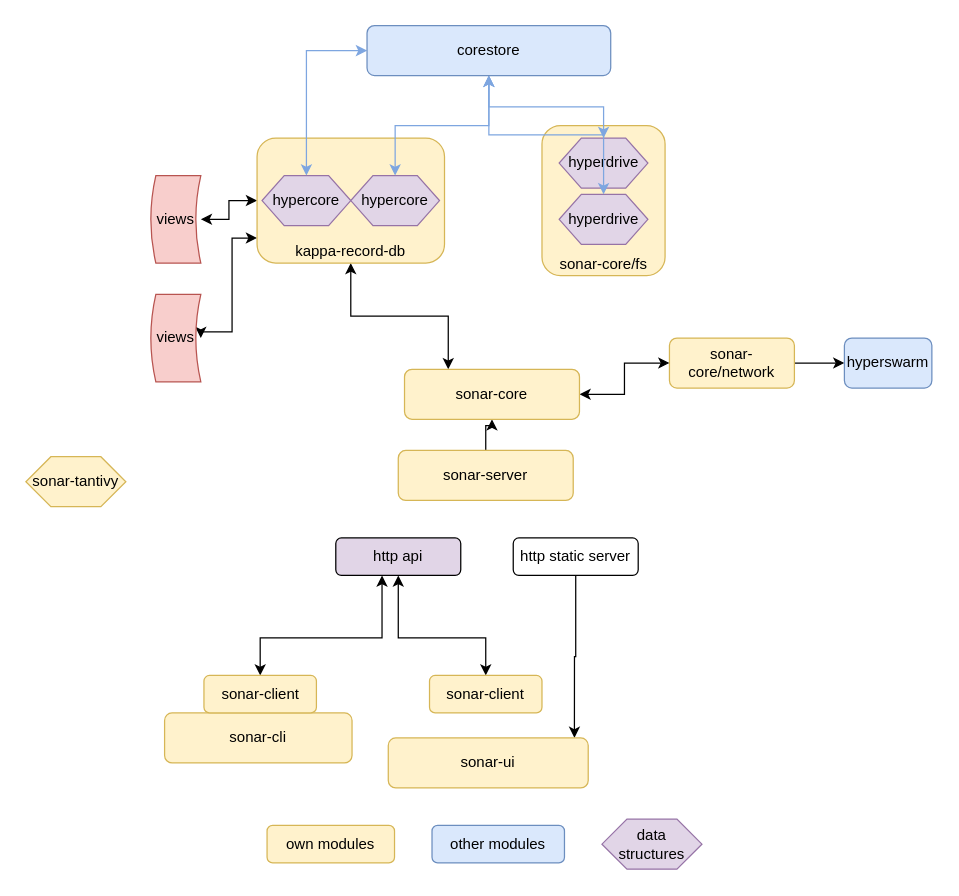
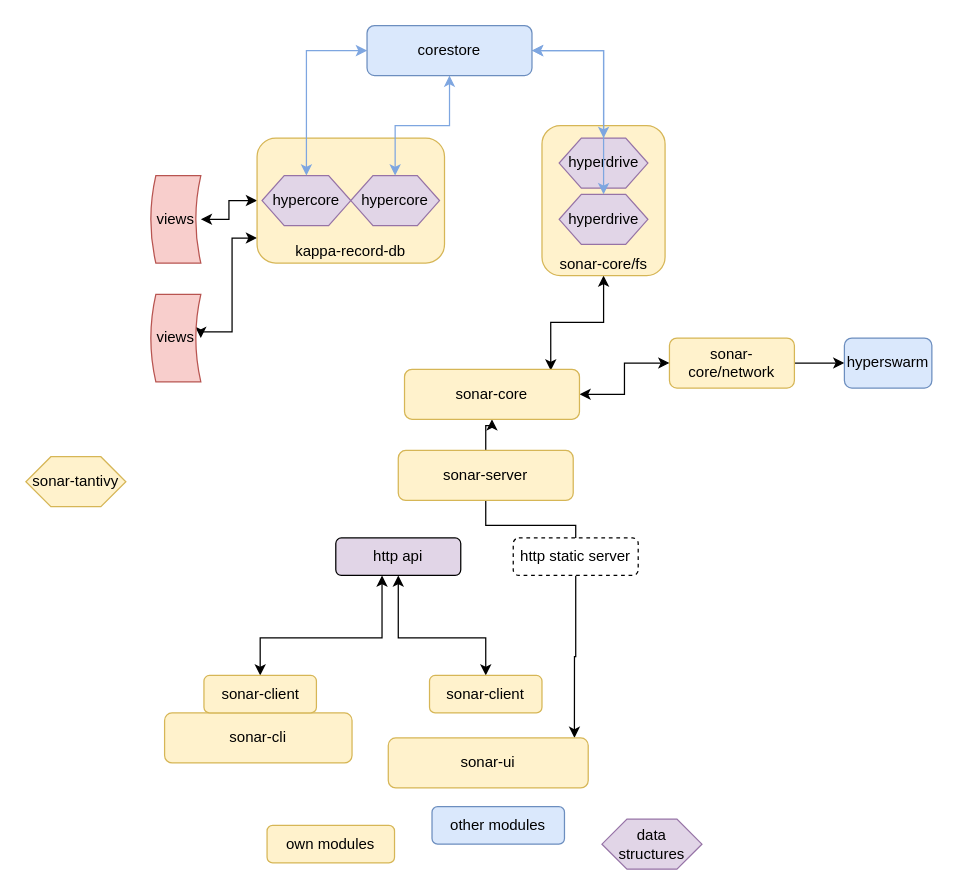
- <mxCell id="39" value="corestore" style="rounded=1;whiteSpace=wrap;html=1;fillColor=#dae8fc;strokeColor=#6c8ebf;" vertex="1" parent="1"><mxGeometry x="293" y="20" width="195" height="40" as="geometry" /></mxCell>
+ <mxCell id="39" value="corestore" style="rounded=1;whiteSpace=wrap;html=1;fillColor=#dae8fc;strokeColor=#6c8ebf;" vertex="1" parent="1"><mxGeometry x="293" y="20" width="132" height="40" as="geometry" /></mxCell>
- <mxCell id="6" style="edgeStyle=orthogonalEdgeStyle;rounded=0;orthogonalLoop=1;jettySize=auto;html=1;entryX=0.25;entryY=0;entryDx=0;entryDy=0;startArrow=classic;startFill=1;strokeColor=#000000;" edge="1" parent="1" source="7" target="29"><mxGeometry relative="1" as="geometry" /></mxCell>
+ <mxCell id="2" style="edgeStyle=orthogonalEdgeStyle;rounded=0;orthogonalLoop=1;jettySize=auto;html=1;entryX=0.836;entryY=0.025;entryDx=0;entryDy=0;entryPerimeter=0;startArrow=classic;startFill=1;" edge="1" parent="1" source="3" target="29"><mxGeometry relative="1" as="geometry" /></mxCell>
+ <mxCell id="9" style="edgeStyle=orthogonalEdgeStyle;rounded=0;orthogonalLoop=1;jettySize=auto;html=1;endArrow=none;endFill=0;" parent="1" source="11" target="19" edge="1"><mxGeometry relative="1" as="geometry" /></mxCell>
- <mxCell id="19" value="http static server" style="rounded=1;whiteSpace=wrap;html=1;" parent="1" vertex="1"><mxGeometry x="410" y="430" width="100" height="30" as="geometry" /></mxCell>
+ <mxCell id="19" value="http static server" style="rounded=1;whiteSpace=wrap;html=1;dashed=1;" parent="1" vertex="1"><mxGeometry x="410" y="430" width="100" height="30" as="geometry" /></mxCell>
- <mxCell id="27" value="other modules" style="rounded=1;whiteSpace=wrap;html=1;fillColor=#dae8fc;strokeColor=#6c8ebf;" parent="1" vertex="1"><mxGeometry x="345" y="660" width="106" height="30" as="geometry" /></mxCell>
+ <mxCell id="27" value="other modules" style="rounded=1;whiteSpace=wrap;html=1;fillColor=#dae8fc;strokeColor=#6c8ebf;" parent="1" vertex="1"><mxGeometry x="345" y="645" width="106" height="30" as="geometry" /></mxCell>
